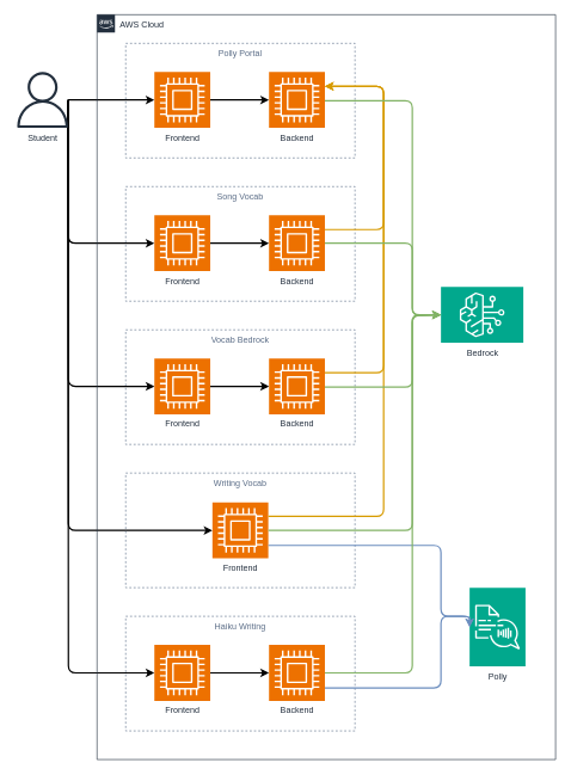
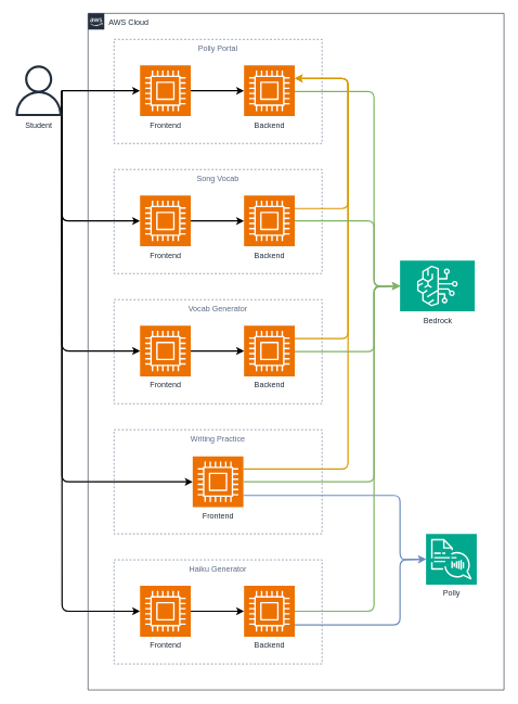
- <mxCell id="17" value="Vocab Bedrock" style="fillColor=none;strokeColor=#5A6C86;dashed=1;verticalAlign=top;fontStyle=0;fontColor=#5A6C86;whiteSpace=wrap;html=1;" vertex="1" parent="8"><mxGeometry x="40" y="440" width="320" height="160" as="geometry" /></mxCell>
+ <mxCell id="17" value="Vocab Generator" style="fillColor=none;strokeColor=#5A6C86;dashed=1;verticalAlign=top;fontStyle=0;fontColor=#5A6C86;whiteSpace=wrap;html=1;" vertex="1" parent="8"><mxGeometry x="40" y="440" width="320" height="160" as="geometry" /></mxCell>
- <mxCell id="23" value="Writing Vocab" style="fillColor=none;strokeColor=#5A6C86;dashed=1;verticalAlign=top;fontStyle=0;fontColor=#5A6C86;whiteSpace=wrap;html=1;" vertex="1" parent="8"><mxGeometry x="40" y="640" width="320" height="160" as="geometry" /></mxCell>
+ <mxCell id="23" value="Writing Practice" style="fillColor=none;strokeColor=#5A6C86;dashed=1;verticalAlign=top;fontStyle=0;fontColor=#5A6C86;whiteSpace=wrap;html=1;" vertex="1" parent="8"><mxGeometry x="40" y="640" width="320" height="160" as="geometry" /></mxCell>
- <mxCell id="25" value="Haiku Writing" style="fillColor=none;strokeColor=#5A6C86;dashed=1;verticalAlign=top;fontStyle=0;fontColor=#5A6C86;whiteSpace=wrap;html=1;" vertex="1" parent="8"><mxGeometry x="40" y="840" width="320" height="160" as="geometry" /></mxCell>
+ <mxCell id="25" value="Haiku Generator" style="fillColor=none;strokeColor=#5A6C86;dashed=1;verticalAlign=top;fontStyle=0;fontColor=#5A6C86;whiteSpace=wrap;html=1;" vertex="1" parent="8"><mxGeometry x="40" y="840" width="320" height="160" as="geometry" /></mxCell>
- <mxCell id="30" value="Polly" style="sketch=0;points=[[0,0,0],[0.25,0,0],[0.5,0,0],[0.75,0,0],[1,0,0],[0,1,0],[0.25,1,0],[0.5,1,0],[0.75,1,0],[1,1,0],[0,0.25,0],[0,0.5,0],[0,0.75,0],[1,0.25,0],[1,0.5,0],[1,0.75,0]];outlineConnect=0;fontColor=#232F3E;fillColor=#01A88D;strokeColor=#ffffff;dashed=0;verticalLabelPosition=bottom;verticalAlign=top;align=center;html=1;fontSize=12;fontStyle=0;aspect=fixed;shape=mxgraph.aws4.resourceIcon;resIcon=mxgraph.aws4.polly;" vertex="1" parent="8"><mxGeometry x="520" y="800" width="78" height="110" as="geometry" /></mxCell>
+ <mxCell id="30" value="Polly" style="sketch=0;points=[[0,0,0],[0.25,0,0],[0.5,0,0],[0.75,0,0],[1,0,0],[0,1,0],[0.25,1,0],[0.5,1,0],[0.75,1,0],[1,1,0],[0,0.25,0],[0,0.5,0],[0,0.75,0],[1,0.25,0],[1,0.5,0],[1,0.75,0]];outlineConnect=0;fontColor=#232F3E;fillColor=#01A88D;strokeColor=#ffffff;dashed=0;verticalLabelPosition=bottom;verticalAlign=top;align=center;html=1;fontSize=12;fontStyle=0;aspect=fixed;shape=mxgraph.aws4.resourceIcon;resIcon=mxgraph.aws4.polly;" vertex="1" parent="8"><mxGeometry x="520" y="800" width="78" height="78" as="geometry" /></mxCell>
